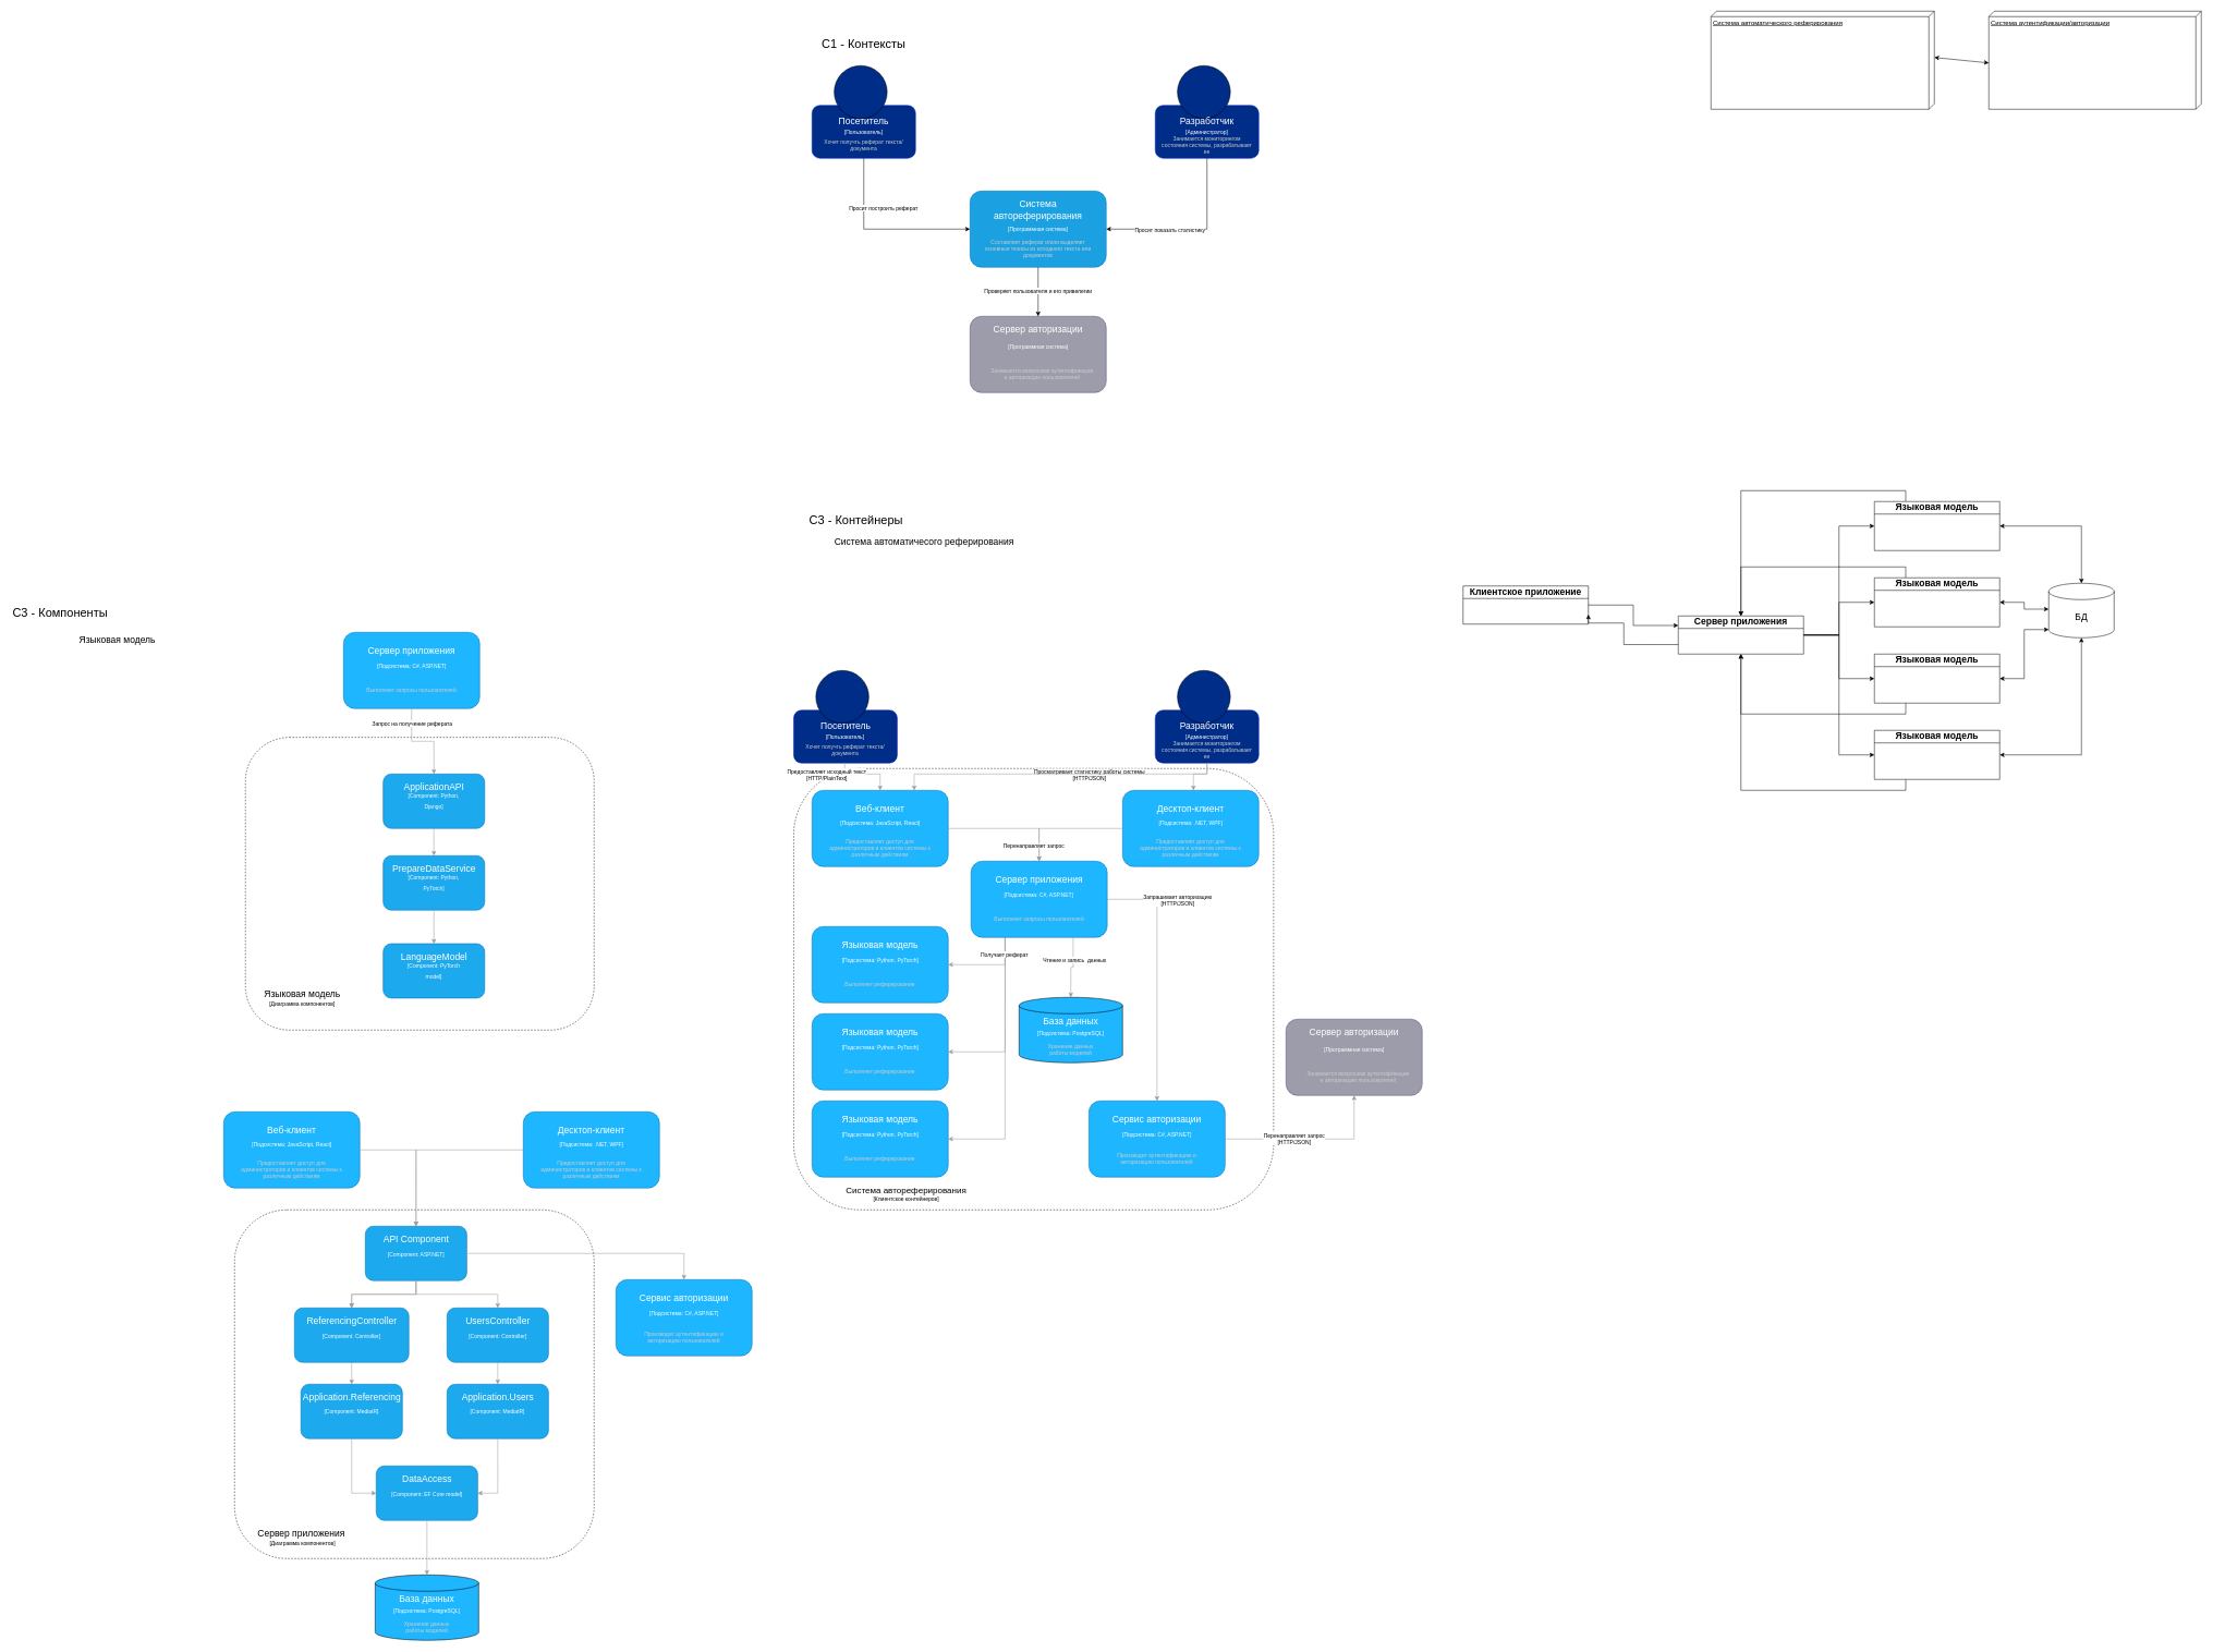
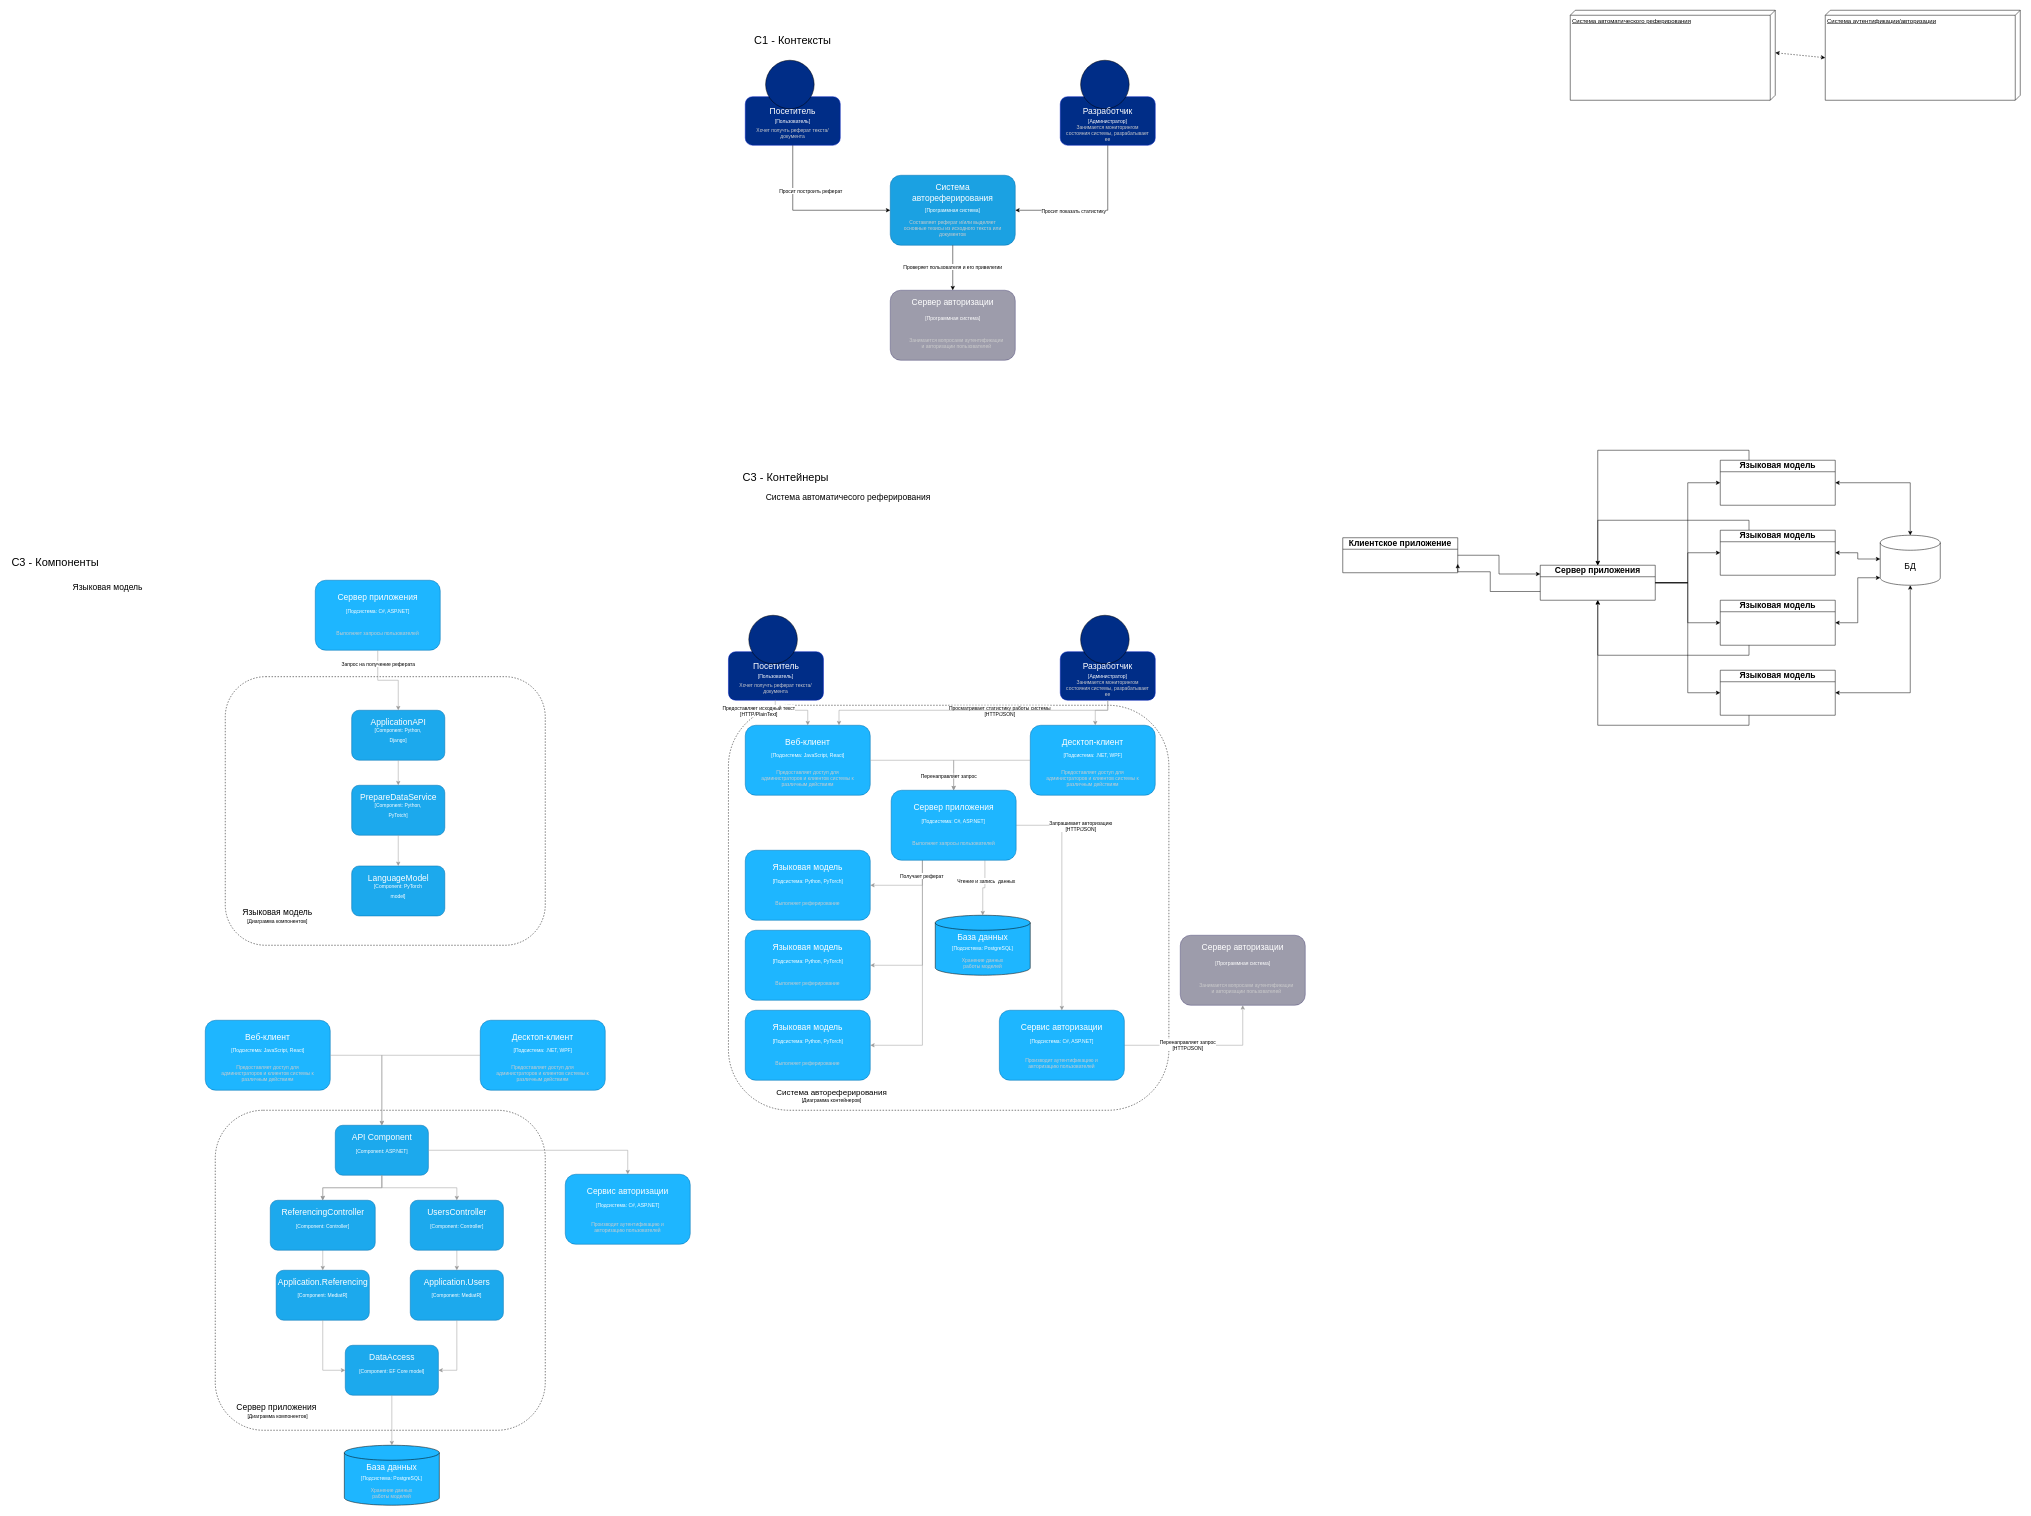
- <mxCell id="5" value="" style="endArrow=classic;startArrow=classic;html=1;rounded=0;fontSize=22;entryX=0;entryY=0;entryDx=95;entryDy=390;entryPerimeter=0;exitX=0;exitY=0;exitDx=85;exitDy=0;exitPerimeter=0;" parent="1" source="2" target="3" edge="1"><mxGeometry width="50" height="50" relative="1" as="geometry"><mxPoint x="3540" y="220" as="sourcePoint" /><mxPoint x="3590" y="170" as="targetPoint" /></mxGeometry></mxCell>
+ <mxCell id="5" value="" style="endArrow=classic;startArrow=classic;html=1;rounded=0;fontSize=22;entryX=0;entryY=0;entryDx=95;entryDy=390;entryPerimeter=0;exitX=0;exitY=0;exitDx=85;exitDy=0;exitPerimeter=0;dashed=1;" parent="1" source="2" target="3" edge="1"><mxGeometry width="50" height="50" relative="1" as="geometry"><mxPoint x="3540" y="220" as="sourcePoint" /><mxPoint x="3590" y="170" as="targetPoint" /></mxGeometry></mxCell>
- <mxCell id="72" value="&lt;font style=&quot;font-size: 16px;&quot;&gt;Система автореферирования&lt;/font&gt;&lt;br&gt;&lt;font style=&quot;font-size: 10px;&quot;&gt;[Клиентское контейнеров]&lt;/font&gt;" style="text;html=1;strokeColor=none;fillColor=none;align=center;verticalAlign=middle;whiteSpace=wrap;rounded=0;" vertex="1" parent="70"><mxGeometry x="33.62" y="850" width="346.38" height="60" as="geometry" /></mxCell>
+ <mxCell id="72" value="&lt;font style=&quot;font-size: 16px;&quot;&gt;Система автореферирования&lt;/font&gt;&lt;br&gt;&lt;font style=&quot;font-size: 10px;&quot;&gt;[Диаграмма контейнеров]&lt;/font&gt;" style="text;html=1;strokeColor=none;fillColor=none;align=center;verticalAlign=middle;whiteSpace=wrap;rounded=0;" vertex="1" parent="70"><mxGeometry x="33.62" y="850" width="346.38" height="60" as="geometry" /></mxCell>
